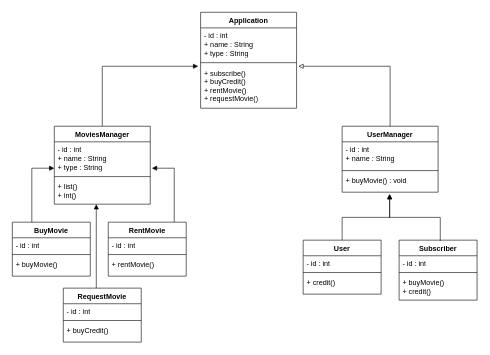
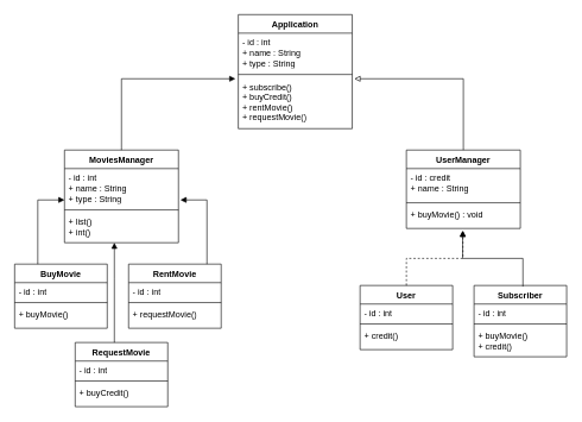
- <mxCell id="11" value="- id : int&lt;br&gt;+ name : String" style="text;strokeColor=none;fillColor=none;align=left;verticalAlign=top;spacingLeft=4;spacingRight=4;overflow=hidden;rotatable=0;points=[[0,0.5],[1,0.5]];portConstraint=eastwest;whiteSpace=wrap;html=1;" vertex="1" parent="10"><mxGeometry y="26" width="160" height="44" as="geometry" /></mxCell>
+ <mxCell id="11" value="- id : credit&lt;br&gt;+ name : String" style="text;strokeColor=none;fillColor=none;align=left;verticalAlign=top;spacingLeft=4;spacingRight=4;overflow=hidden;rotatable=0;points=[[0,0.5],[1,0.5]];portConstraint=eastwest;whiteSpace=wrap;html=1;" vertex="1" parent="10"><mxGeometry y="26" width="160" height="44" as="geometry" /></mxCell>
- <mxCell id="39" value="" style="html=1;verticalAlign=bottom;endArrow=block;edgeStyle=elbowEdgeStyle;elbow=vertical;curved=0;rounded=0;exitX=0.5;exitY=0;exitDx=0;exitDy=0;entryX=0.496;entryY=1.105;entryDx=0;entryDy=0;entryPerimeter=0;" edge="1" parent="1" source="22" target="13"><mxGeometry width="80" relative="1" as="geometry"><mxPoint x="570" y="410" as="sourcePoint" /><mxPoint x="650" y="330" as="targetPoint" /><Array as="points" /></mxGeometry></mxCell>
+ <mxCell id="39" value="" style="html=1;verticalAlign=bottom;endArrow=block;edgeStyle=elbowEdgeStyle;elbow=vertical;curved=0;rounded=0;exitX=0.5;exitY=0;exitDx=0;exitDy=0;entryX=0.496;entryY=1.105;entryDx=0;entryDy=0;entryPerimeter=0;dashed=1;" edge="1" parent="1" source="22" target="13"><mxGeometry width="80" relative="1" as="geometry"><mxPoint x="570" y="410" as="sourcePoint" /><mxPoint x="650" y="330" as="targetPoint" /><Array as="points" /></mxGeometry></mxCell>
- <mxCell id="21" value="+ rentMovie()" style="text;strokeColor=none;fillColor=none;align=left;verticalAlign=top;spacingLeft=4;spacingRight=4;overflow=hidden;rotatable=0;points=[[0,0.5],[1,0.5]];portConstraint=eastwest;whiteSpace=wrap;html=1;" vertex="1" parent="18"><mxGeometry y="58" width="130" height="32" as="geometry" /></mxCell>
+ <mxCell id="21" value="+ requestMovie()" style="text;strokeColor=none;fillColor=none;align=left;verticalAlign=top;spacingLeft=4;spacingRight=4;overflow=hidden;rotatable=0;points=[[0,0.5],[1,0.5]];portConstraint=eastwest;whiteSpace=wrap;html=1;" vertex="1" parent="18"><mxGeometry y="58" width="130" height="32" as="geometry" /></mxCell>
